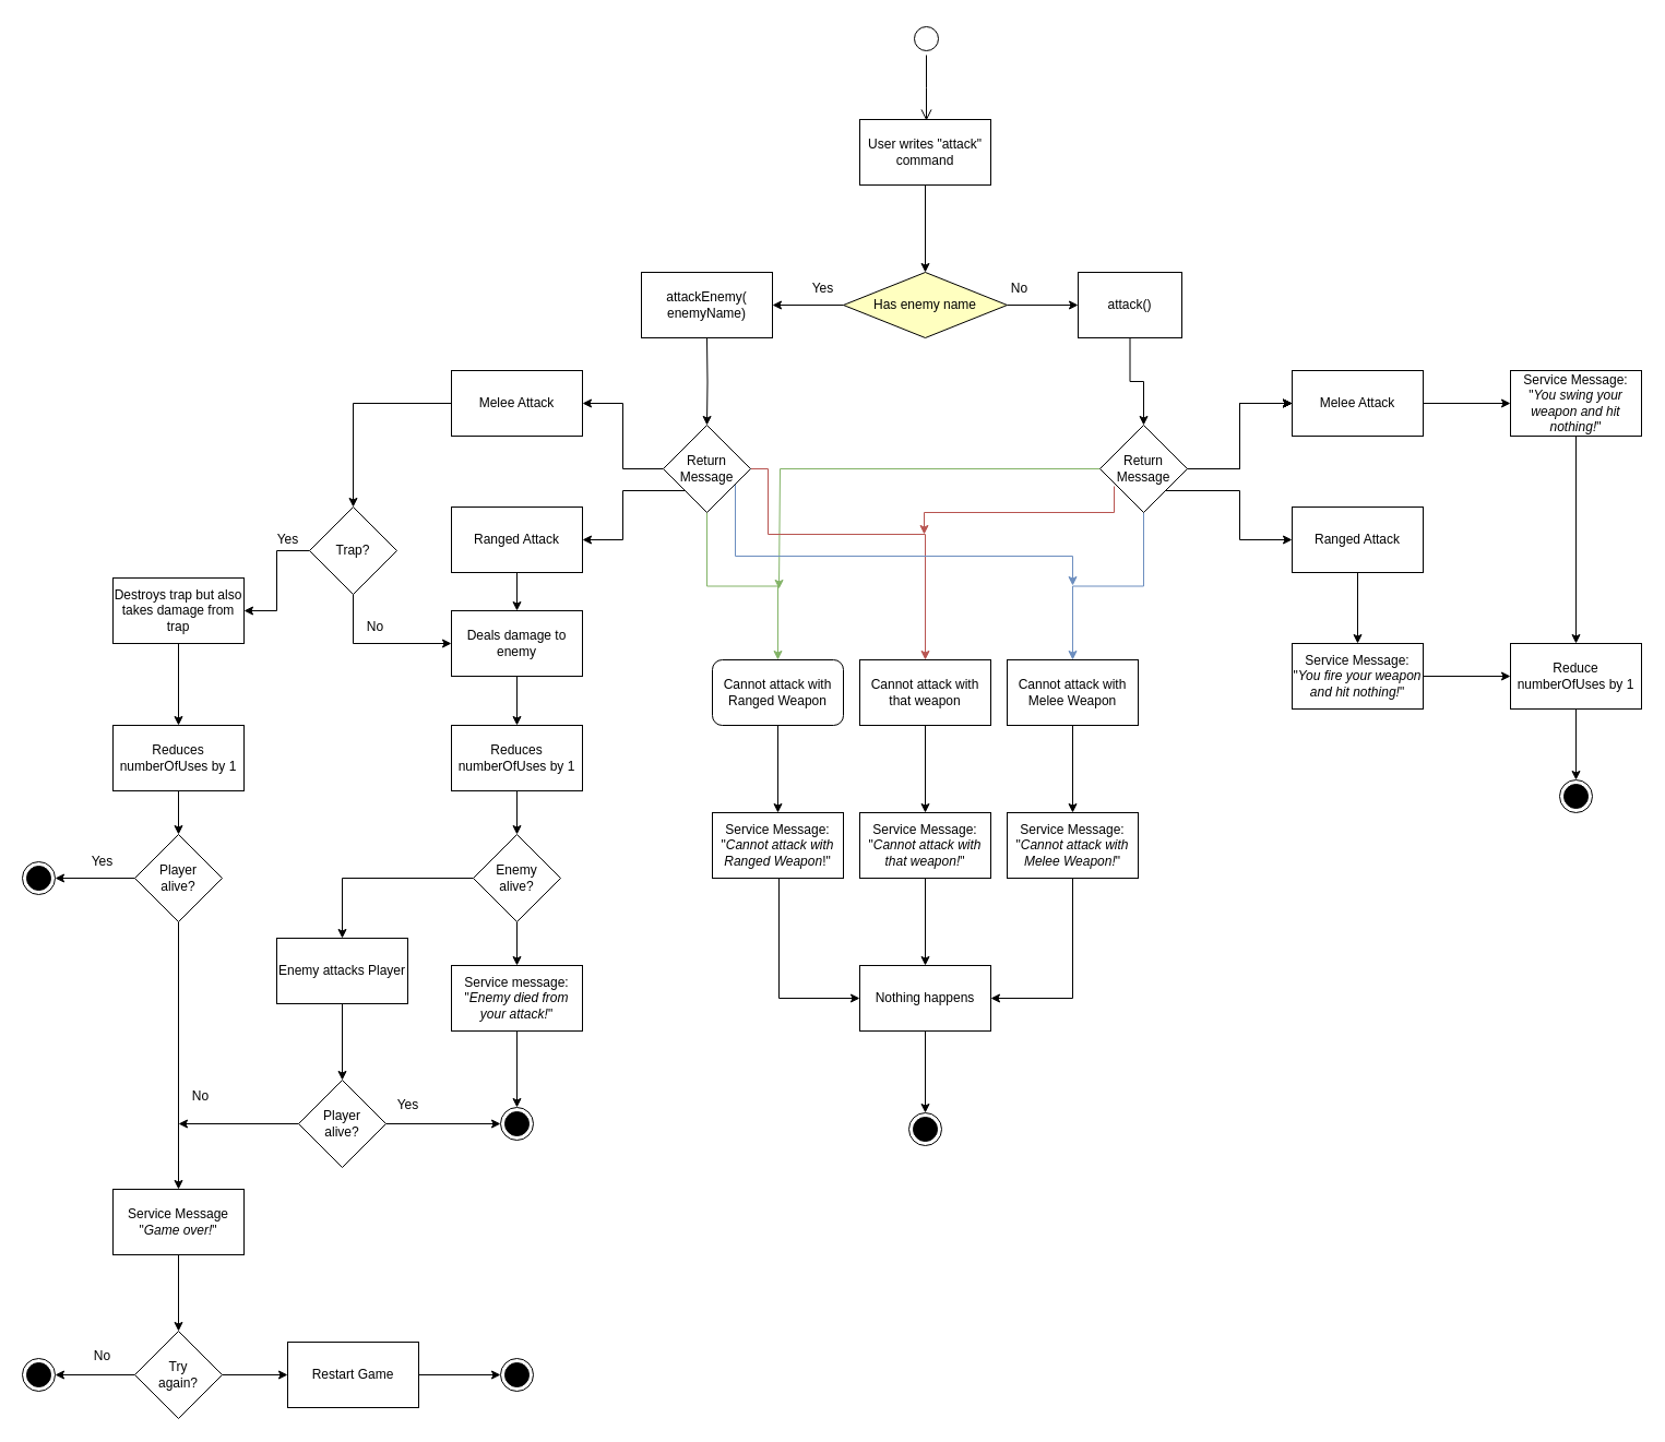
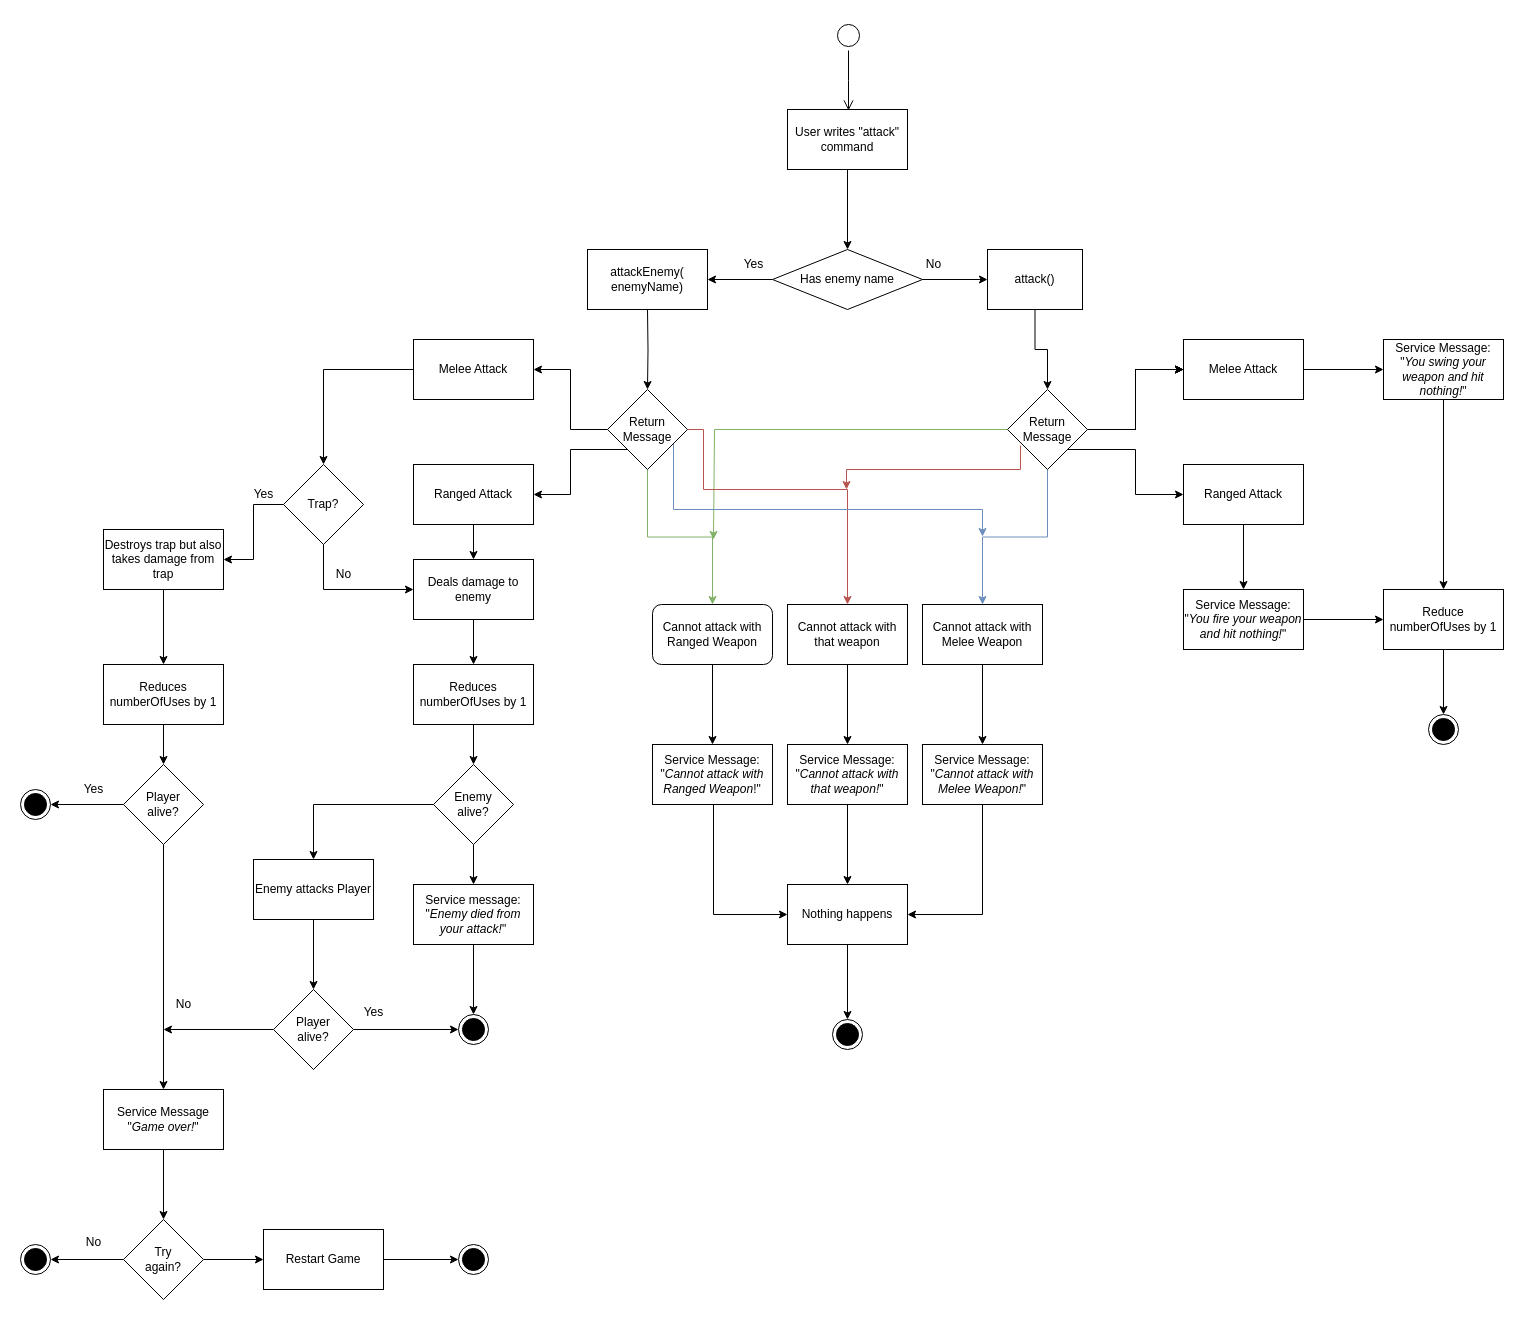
- <mxCell id="12" value="Has enemy name" style="rhombus;whiteSpace=wrap;html=1;fontColor=#000000;fillColor=#ffffc0;strokeColor=#000000;" vertex="1" parent="1"><mxGeometry x="772" y="249" width="150" height="60" as="geometry" /></mxCell>
+ <mxCell id="12" value="Has enemy name" style="rhombus;whiteSpace=wrap;html=1;fontColor=#000000;fillColor=#FFFFFF;strokeColor=#000000;" vertex="1" parent="1"><mxGeometry x="772" y="249" width="150" height="60" as="geometry" /></mxCell>
